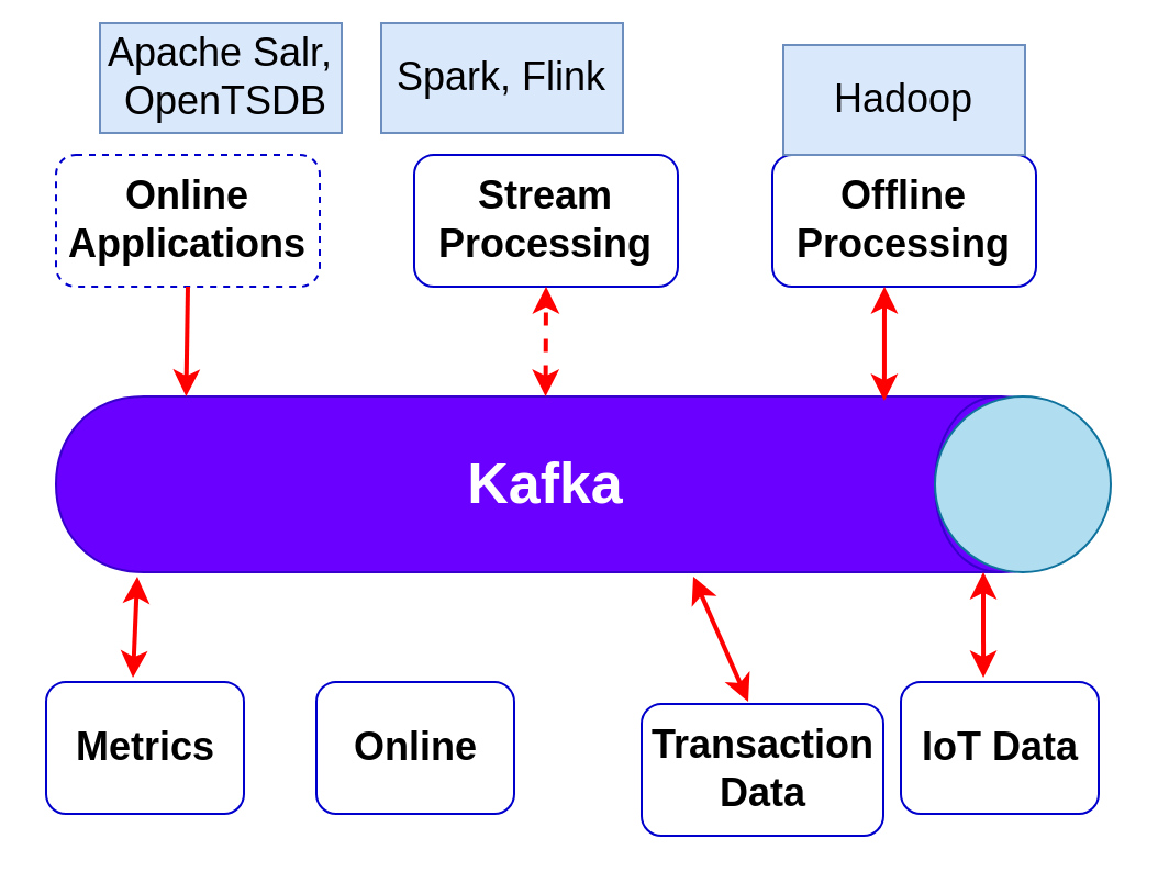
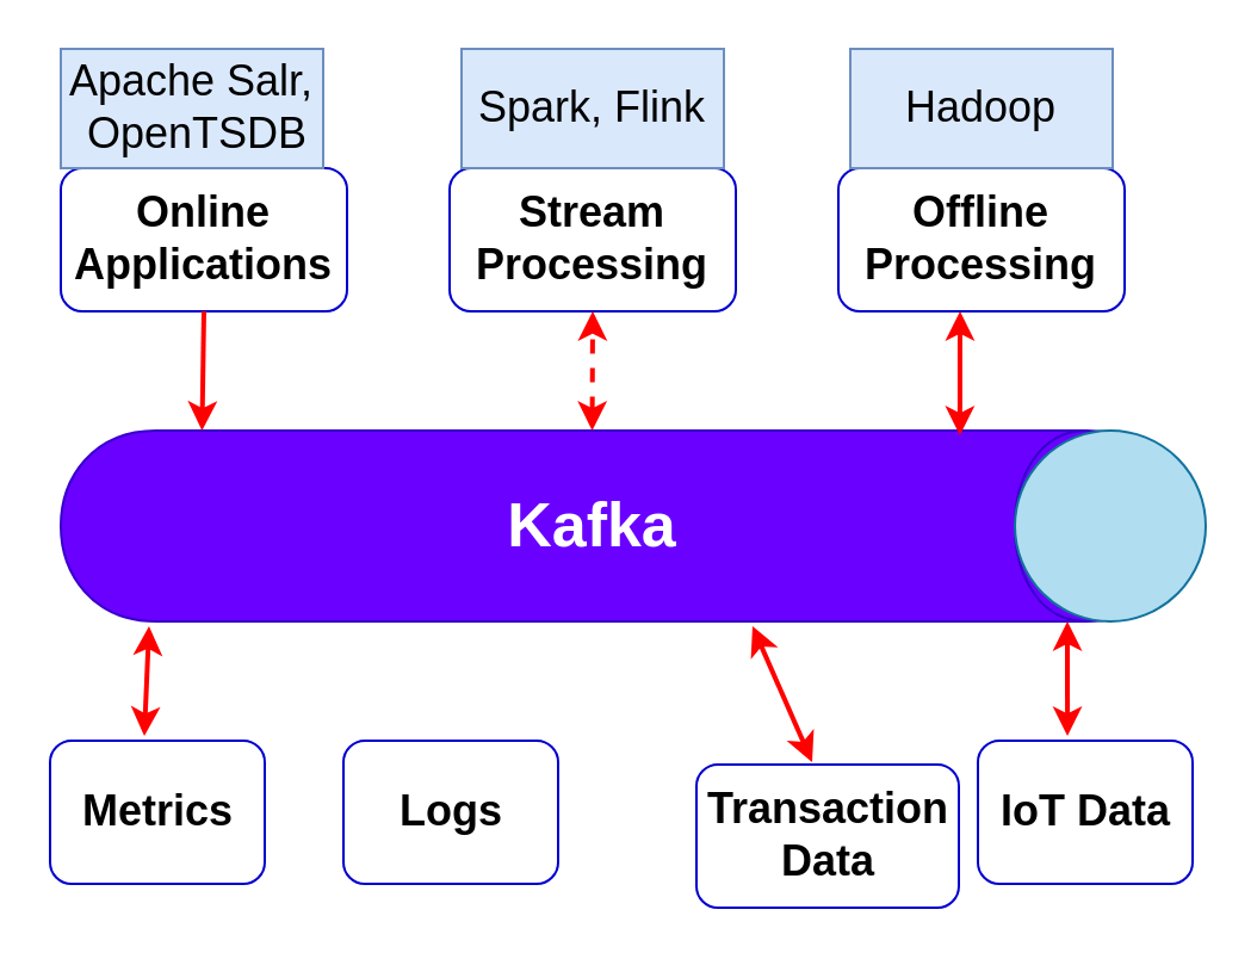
- <mxCell id="8" value="Apache Salr,&lt;br&gt;&amp;nbsp;OpenTSDB" style="text;html=1;strokeColor=#6c8ebf;fillColor=#dae8fc;align=center;verticalAlign=middle;whiteSpace=wrap;rounded=0;fontSize=18;" vertex="1" parent="1"><mxGeometry x="45" y="10" width="110" height="50" as="geometry" /></mxCell>
+ <mxCell id="8" value="Apache Salr,&lt;br&gt;&amp;nbsp;OpenTSDB" style="text;html=1;strokeColor=#6c8ebf;fillColor=#dae8fc;align=center;verticalAlign=middle;whiteSpace=wrap;rounded=0;fontSize=18;" vertex="1" parent="1"><mxGeometry x="25" y="20" width="110" height="50" as="geometry" /></mxCell>
- <mxCell id="9" value="Spark, Flink" style="text;html=1;strokeColor=#6c8ebf;fillColor=#dae8fc;align=center;verticalAlign=middle;whiteSpace=wrap;rounded=0;fontSize=18;" vertex="1" parent="1"><mxGeometry x="173" y="10" width="110" height="50" as="geometry" /></mxCell>
+ <mxCell id="9" value="Spark, Flink" style="text;html=1;strokeColor=#6c8ebf;fillColor=#dae8fc;align=center;verticalAlign=middle;whiteSpace=wrap;rounded=0;fontSize=18;" vertex="1" parent="1"><mxGeometry x="193" y="20" width="110" height="50" as="geometry" /></mxCell>
- <mxCell id="4" value="Online Applications" style="rounded=1;whiteSpace=wrap;html=1;strokeColor=#0000CC;fontSize=18;fontStyle=1;dashed=1;" vertex="1" parent="1"><mxGeometry x="25" y="70" width="120" height="60" as="geometry" /></mxCell>
+ <mxCell id="4" value="Online Applications" style="rounded=1;whiteSpace=wrap;html=1;strokeColor=#0000CC;fontSize=18;fontStyle=1" vertex="1" parent="1"><mxGeometry x="25" y="70" width="120" height="60" as="geometry" /></mxCell>
- <mxCell id="11" value="Online" style="rounded=1;whiteSpace=wrap;html=1;strokeColor=#0000CC;fontSize=18;fontStyle=1" vertex="1" parent="1"><mxGeometry x="143.5" y="310" width="90" height="60" as="geometry" /></mxCell>
+ <mxCell id="11" value="Logs" style="rounded=1;whiteSpace=wrap;html=1;strokeColor=#0000CC;fontSize=18;fontStyle=1" vertex="1" parent="1"><mxGeometry x="143.5" y="310" width="90" height="60" as="geometry" /></mxCell>
